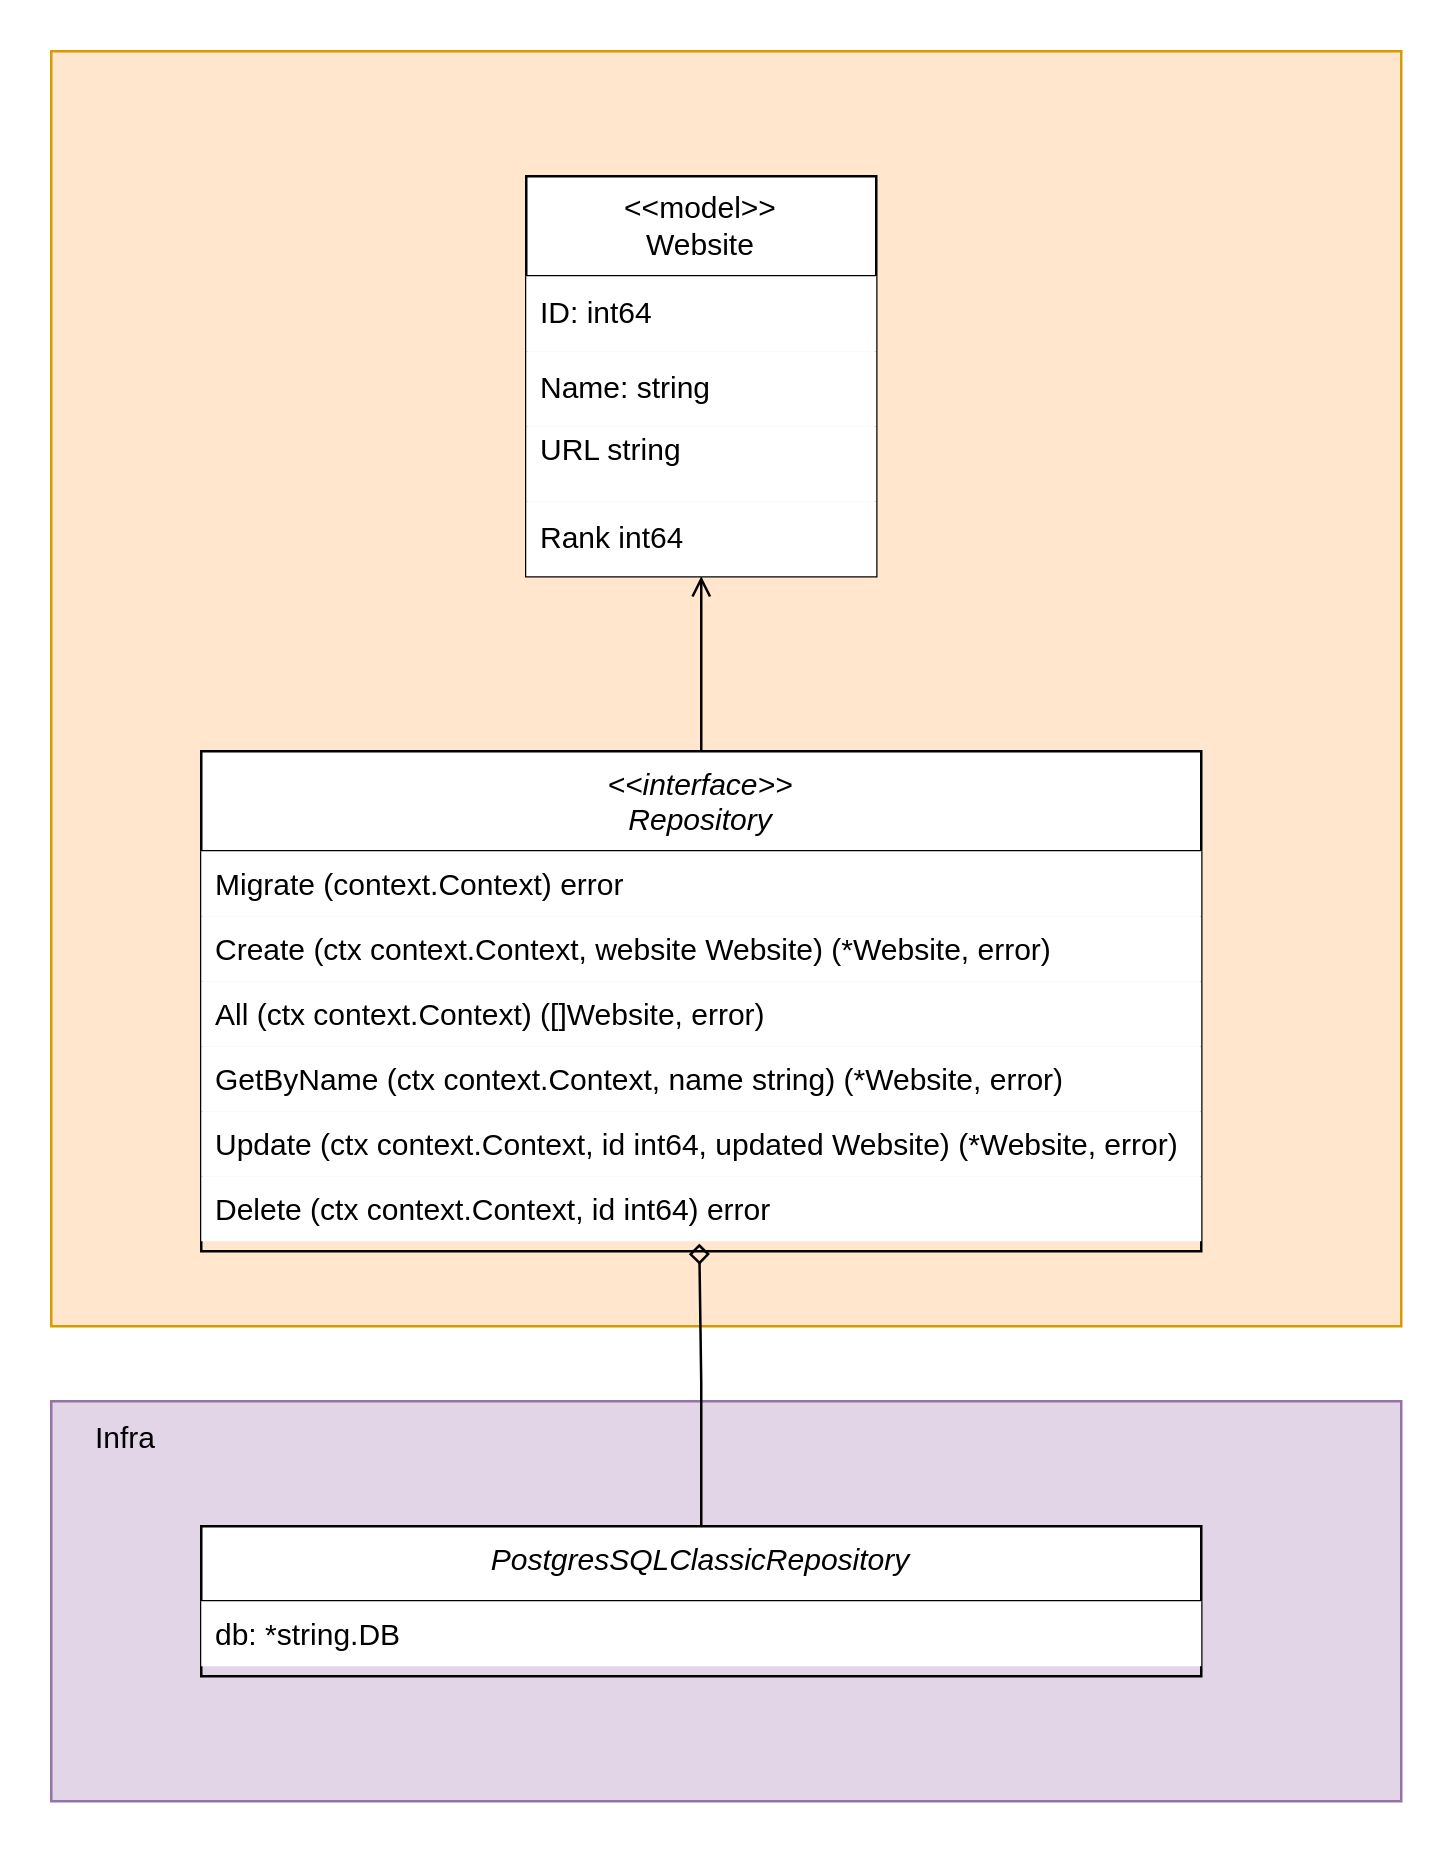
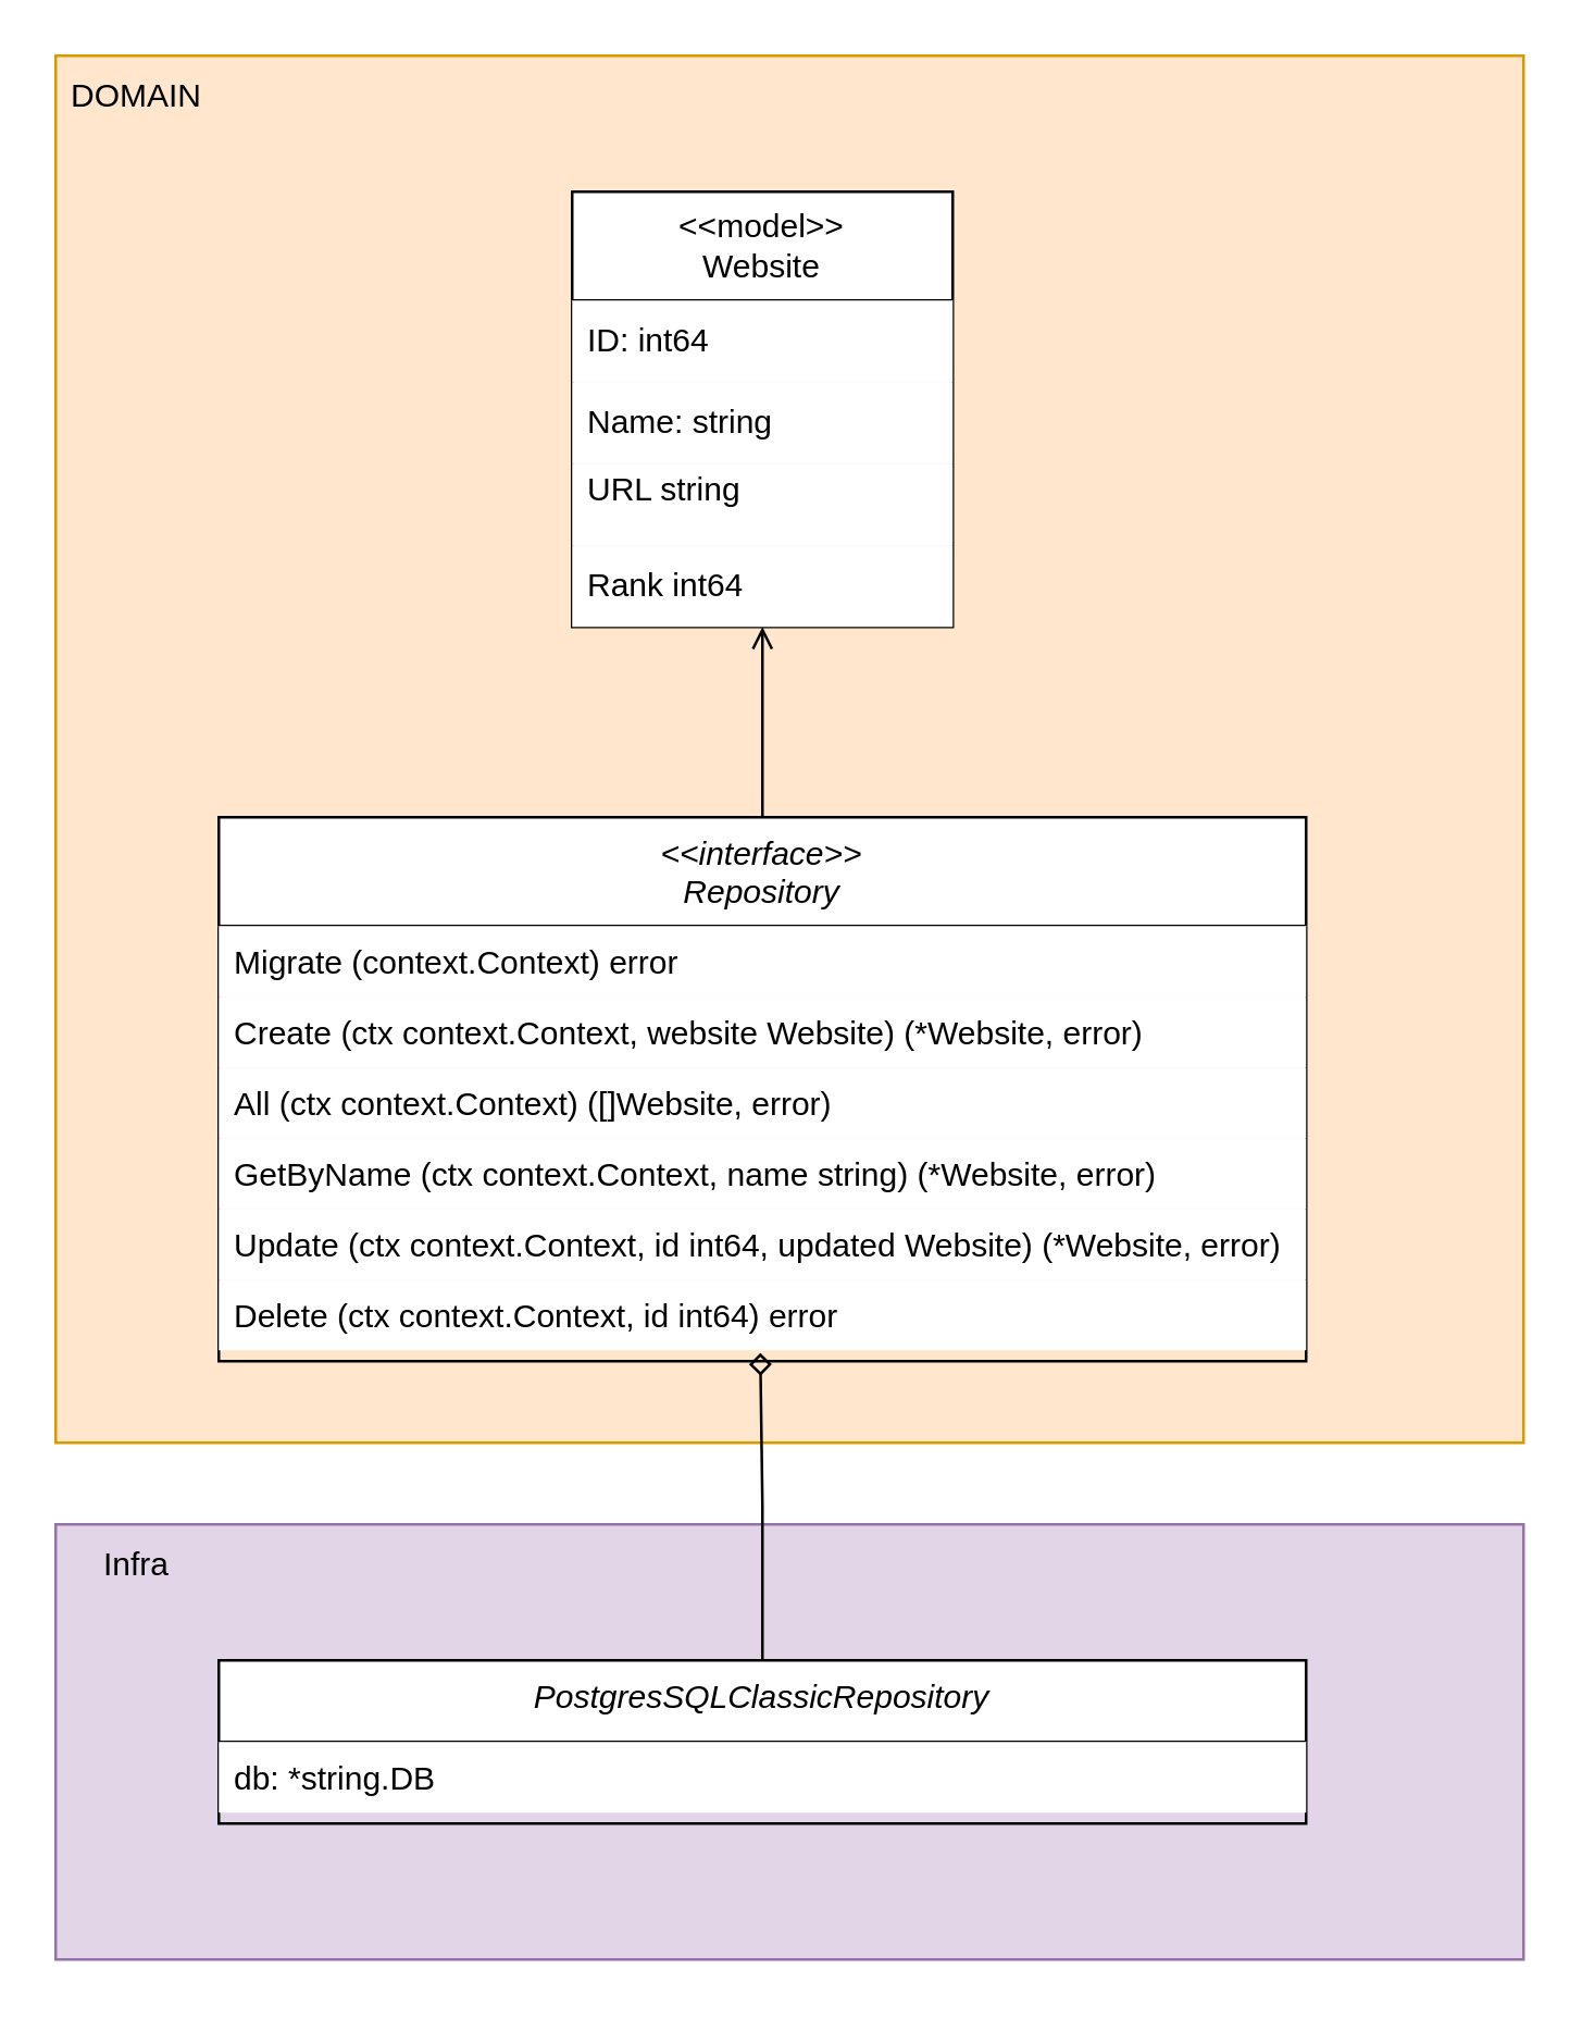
+ <mxCell id="16" value="DOMAIN" style="text;html=1;strokeColor=none;fillColor=none;align=center;verticalAlign=middle;whiteSpace=wrap;rounded=0;" vertex="1" parent="1"><mxGeometry x="20" y="20" width="60" height="30" as="geometry" /></mxCell>
